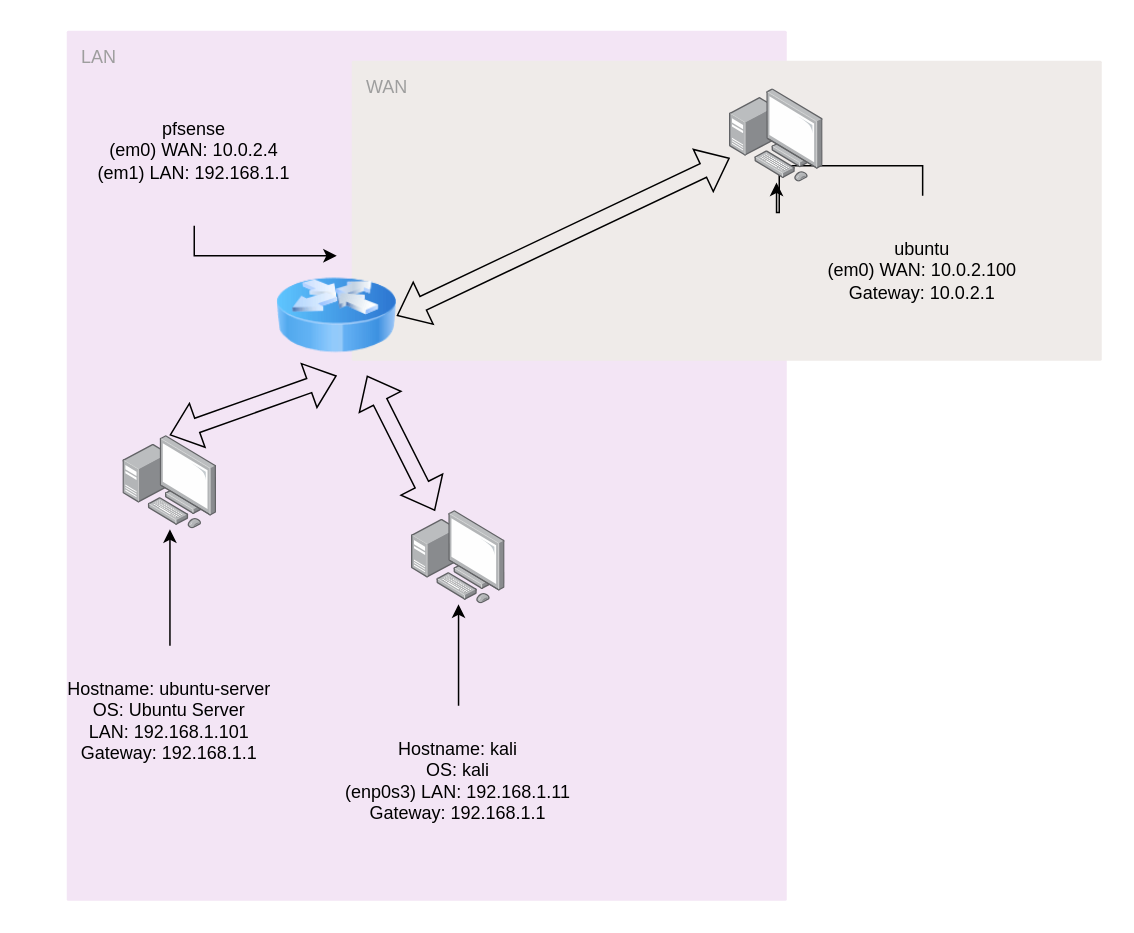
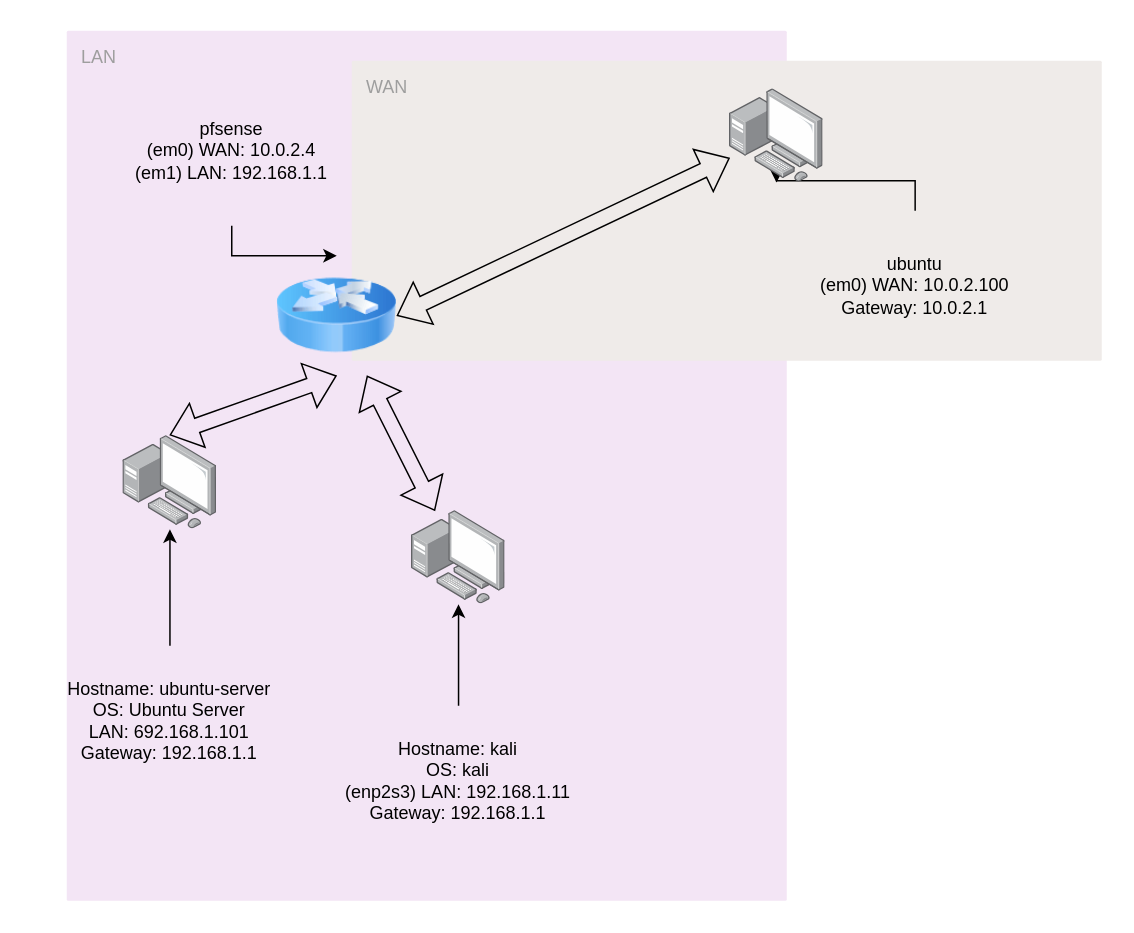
- <mxCell id="11" value="pfsense&lt;br&gt;(em0) WAN: 10.0.2.4&lt;br&gt;(em1) LAN: 192.168.1.1" style="text;html=1;strokeColor=none;fillColor=none;align=center;verticalAlign=middle;whiteSpace=wrap;rounded=0;" parent="1" vertex="1"><mxGeometry x="49" y="50" width="160" height="100" as="geometry" /></mxCell>
+ <mxCell id="11" value="pfsense&lt;br&gt;(em0) WAN: 10.0.2.4&lt;br&gt;(em1) LAN: 192.168.1.1" style="text;html=1;strokeColor=none;fillColor=none;align=center;verticalAlign=middle;whiteSpace=wrap;rounded=0;" parent="1" vertex="1"><mxGeometry x="74" y="50" width="160" height="100" as="geometry" /></mxCell>
- <mxCell id="13" value="ubuntu&lt;br&gt;(em0) WAN: 10.0.2.100&lt;br&gt;Gateway: 10.0.2.1" style="text;html=1;strokeColor=none;fillColor=none;align=center;verticalAlign=middle;whiteSpace=wrap;rounded=0;" parent="1" vertex="1"><mxGeometry x="539" y="130" width="151.2" height="100" as="geometry" /></mxCell>
+ <mxCell id="13" value="ubuntu&lt;br&gt;(em0) WAN: 10.0.2.100&lt;br&gt;Gateway: 10.0.2.1" style="text;html=1;strokeColor=none;fillColor=none;align=center;verticalAlign=middle;whiteSpace=wrap;rounded=0;" parent="1" vertex="1"><mxGeometry x="534" y="140" width="151.2" height="100" as="geometry" /></mxCell>
- <mxCell id="15" value="Hostname: ubuntu-server&lt;br&gt;OS: Ubuntu Server&lt;br&gt;LAN: 192.168.1.101&lt;br&gt;Gateway: 192.168.1.1" style="text;html=1;strokeColor=none;fillColor=none;align=center;verticalAlign=middle;whiteSpace=wrap;rounded=0;" parent="1" vertex="1"><mxGeometry x="20.3" y="430" width="185" height="100" as="geometry" /></mxCell>
+ <mxCell id="15" value="Hostname: ubuntu-server&lt;br&gt;OS: Ubuntu Server&lt;br&gt;LAN: 692.168.1.101&lt;br&gt;Gateway: 192.168.1.1" style="text;html=1;strokeColor=none;fillColor=none;align=center;verticalAlign=middle;whiteSpace=wrap;rounded=0;" parent="1" vertex="1"><mxGeometry x="20.3" y="430" width="185" height="100" as="geometry" /></mxCell>
- <mxCell id="17" value="Hostname: kali&lt;br&gt;OS: kali&lt;br&gt;(enp0s3) LAN: 192.168.1.11&lt;br&gt;Gateway: 192.168.1.1" style="text;html=1;strokeColor=none;fillColor=none;align=center;verticalAlign=middle;whiteSpace=wrap;rounded=0;" parent="1" vertex="1"><mxGeometry x="198.3" y="470" width="213.8" height="100" as="geometry" /></mxCell>
+ <mxCell id="17" value="Hostname: kali&lt;br&gt;OS: kali&lt;br&gt;(enp2s3) LAN: 192.168.1.11&lt;br&gt;Gateway: 192.168.1.1" style="text;html=1;strokeColor=none;fillColor=none;align=center;verticalAlign=middle;whiteSpace=wrap;rounded=0;" parent="1" vertex="1"><mxGeometry x="198.3" y="470" width="213.8" height="100" as="geometry" /></mxCell>
